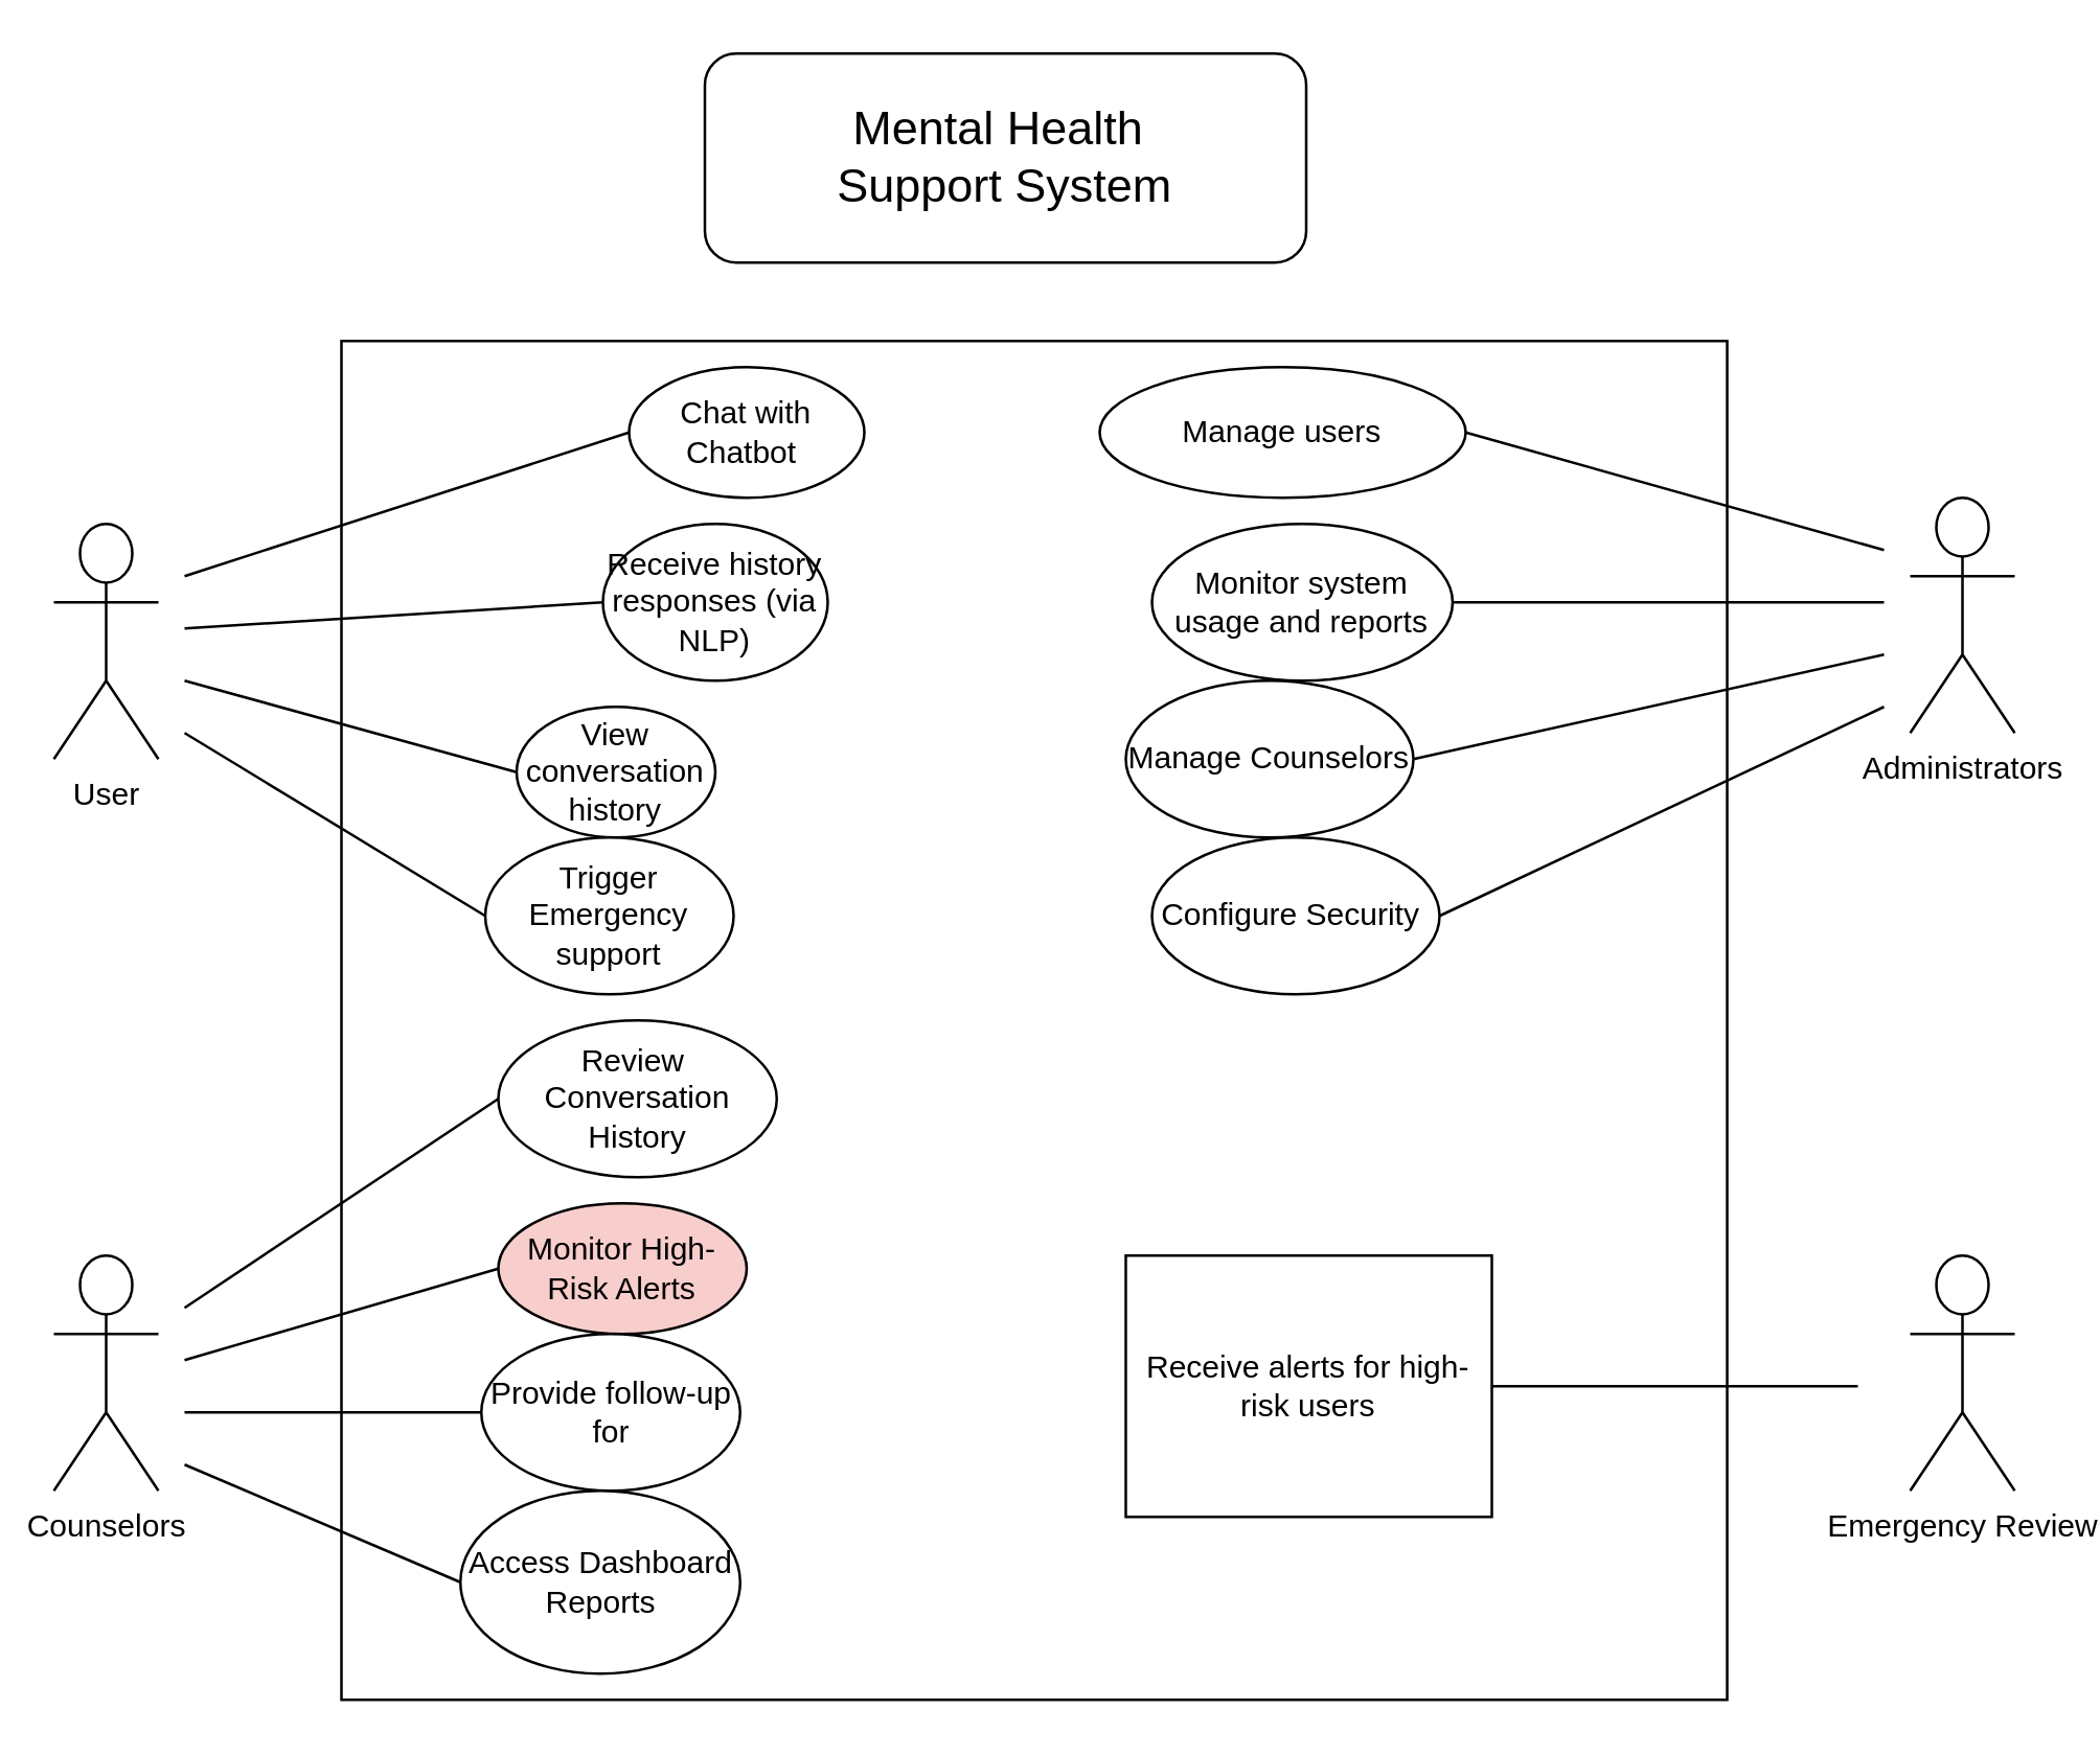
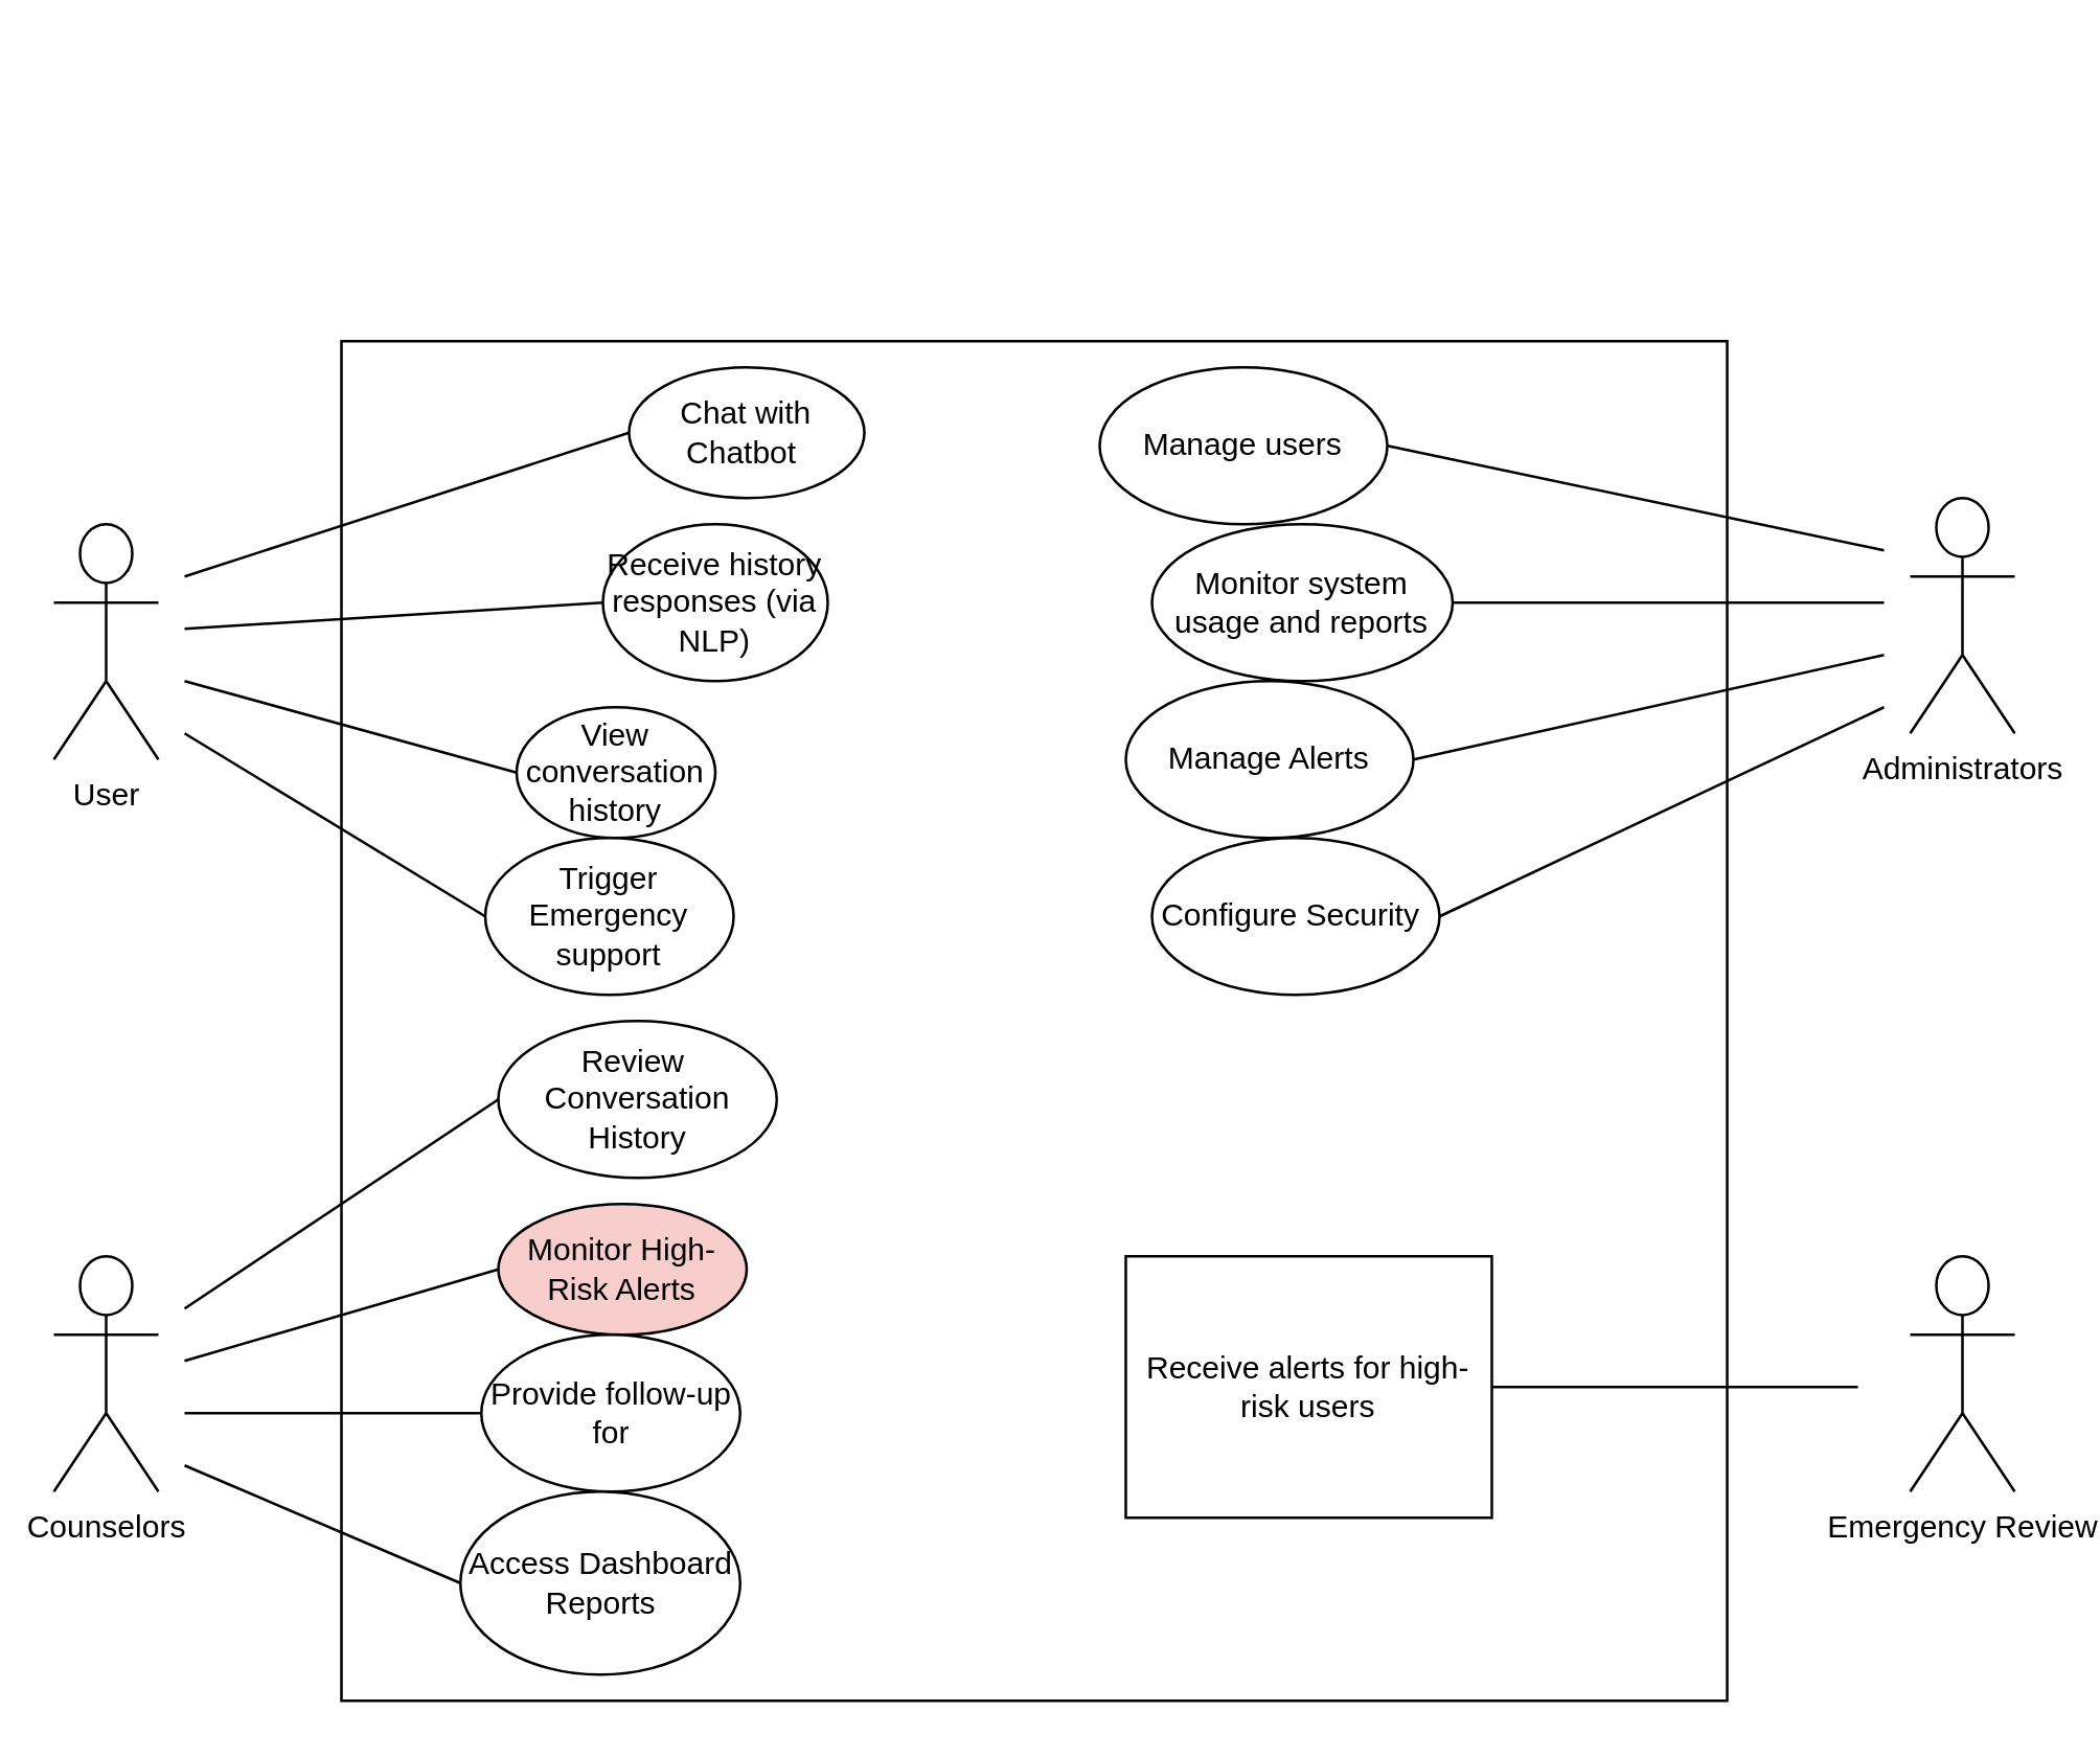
- <mxCell id="33" value="Mental Health&amp;nbsp;&lt;div&gt;Support System&lt;/div&gt;" style="rounded=1;whiteSpace=wrap;html=1;align=center;fontSize=18;" vertex="1" parent="1"><mxGeometry x="269" y="20" width="230" height="80" as="geometry" /></mxCell>
- <mxCell id="23" value="Manage users" style="ellipse;whiteSpace=wrap;html=1;" vertex="1" parent="1"><mxGeometry x="420" y="140" width="140" height="50" as="geometry" /></mxCell>
+ <mxCell id="23" value="Manage users" style="ellipse;whiteSpace=wrap;html=1;" vertex="1" parent="1"><mxGeometry x="420" y="140" width="110" height="60" as="geometry" /></mxCell>
- <mxCell id="25" value="Manage Counselors" style="ellipse;whiteSpace=wrap;html=1;" vertex="1" parent="1"><mxGeometry x="430" y="260" width="110" height="60" as="geometry" /></mxCell>
+ <mxCell id="25" value="Manage Alerts" style="ellipse;whiteSpace=wrap;html=1;" vertex="1" parent="1"><mxGeometry x="430" y="260" width="110" height="60" as="geometry" /></mxCell>
